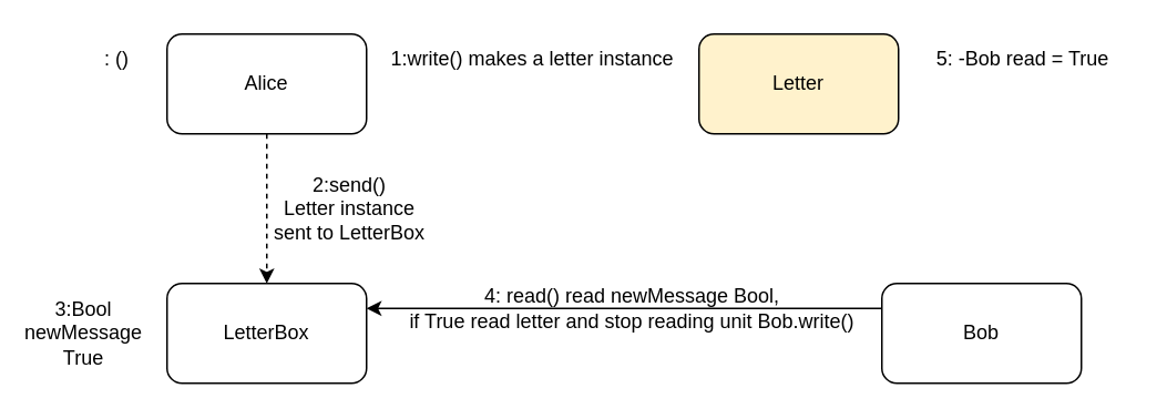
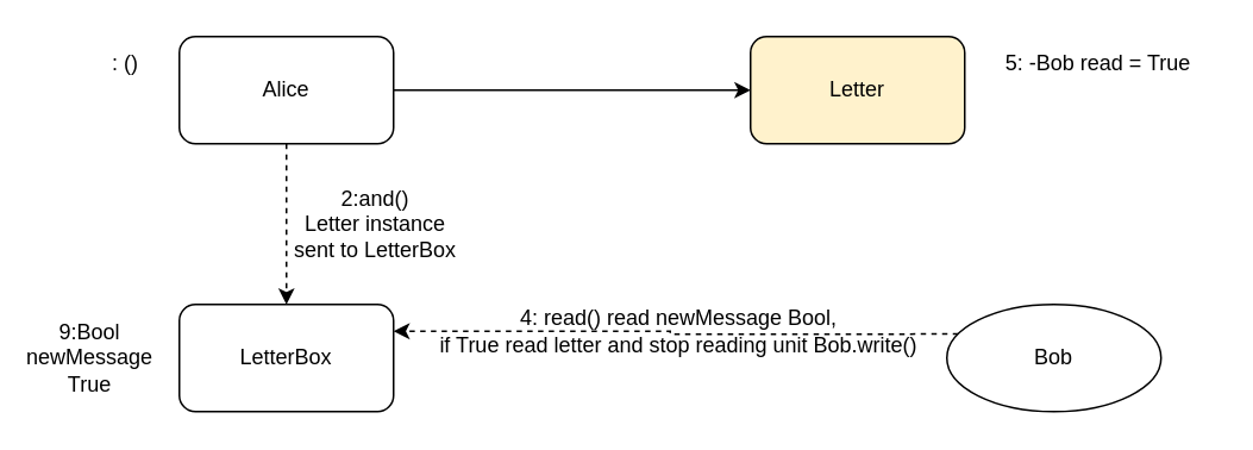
- <mxCell id="9" value="1:write() makes a letter instance" style="text;html=1;strokeColor=none;fillColor=none;align=center;verticalAlign=middle;whiteSpace=wrap;rounded=0;" vertex="1" parent="1"><mxGeometry x="230" y="20" width="180" height="30" as="geometry" /></mxCell>
+ <mxCell id="2" value="" style="edgeStyle=orthogonalEdgeStyle;rounded=0;orthogonalLoop=1;jettySize=auto;html=1;" edge="1" parent="1" source="4" target="7"><mxGeometry relative="1" as="geometry" /></mxCell>
- <mxCell id="10" value="2:send() &lt;br&gt;Letter instance sent to LetterBox" style="text;html=1;strokeColor=none;fillColor=none;align=center;verticalAlign=middle;whiteSpace=wrap;rounded=0;" vertex="1" parent="1"><mxGeometry x="160" y="110" width="100" height="30" as="geometry" /></mxCell>
+ <mxCell id="10" value="2:and() &lt;br&gt;Letter instance sent to LetterBox" style="text;html=1;strokeColor=none;fillColor=none;align=center;verticalAlign=middle;whiteSpace=wrap;rounded=0;" vertex="1" parent="1"><mxGeometry x="160" y="110" width="100" height="30" as="geometry" /></mxCell>
- <mxCell id="5" style="edgeStyle=orthogonalEdgeStyle;rounded=0;orthogonalLoop=1;jettySize=auto;html=1;entryX=1;entryY=0.25;entryDx=0;entryDy=0;exitX=0;exitY=0.25;exitDx=0;exitDy=0;" edge="1" parent="1" source="6" target="8"><mxGeometry relative="1" as="geometry" /></mxCell>
+ <mxCell id="5" style="edgeStyle=orthogonalEdgeStyle;rounded=0;orthogonalLoop=1;jettySize=auto;html=1;entryX=1;entryY=0.25;entryDx=0;entryDy=0;exitX=0;exitY=0.25;exitDx=0;exitDy=0;dashed=1;" edge="1" parent="1" source="6" target="8"><mxGeometry relative="1" as="geometry" /></mxCell>
- <mxCell id="12" value="3:Bool newMessage True" style="text;html=1;strokeColor=none;fillColor=none;align=center;verticalAlign=middle;whiteSpace=wrap;rounded=0;" vertex="1" parent="1"><mxGeometry x="20" y="185" width="60" height="30" as="geometry" /></mxCell>
+ <mxCell id="12" value="9:Bool newMessage True" style="text;html=1;strokeColor=none;fillColor=none;align=center;verticalAlign=middle;whiteSpace=wrap;rounded=0;" vertex="1" parent="1"><mxGeometry x="20" y="185" width="60" height="30" as="geometry" /></mxCell>
- <mxCell id="6" value="Bob" style="rounded=1;whiteSpace=wrap;html=1;" vertex="1" parent="1"><mxGeometry x="530" y="170" width="120" height="60" as="geometry" /></mxCell>
+ <mxCell id="6" value="Bob" style="ellipse;whiteSpace=wrap;html=1;" vertex="1" parent="1"><mxGeometry x="530" y="170" width="120" height="60" as="geometry" /></mxCell>
